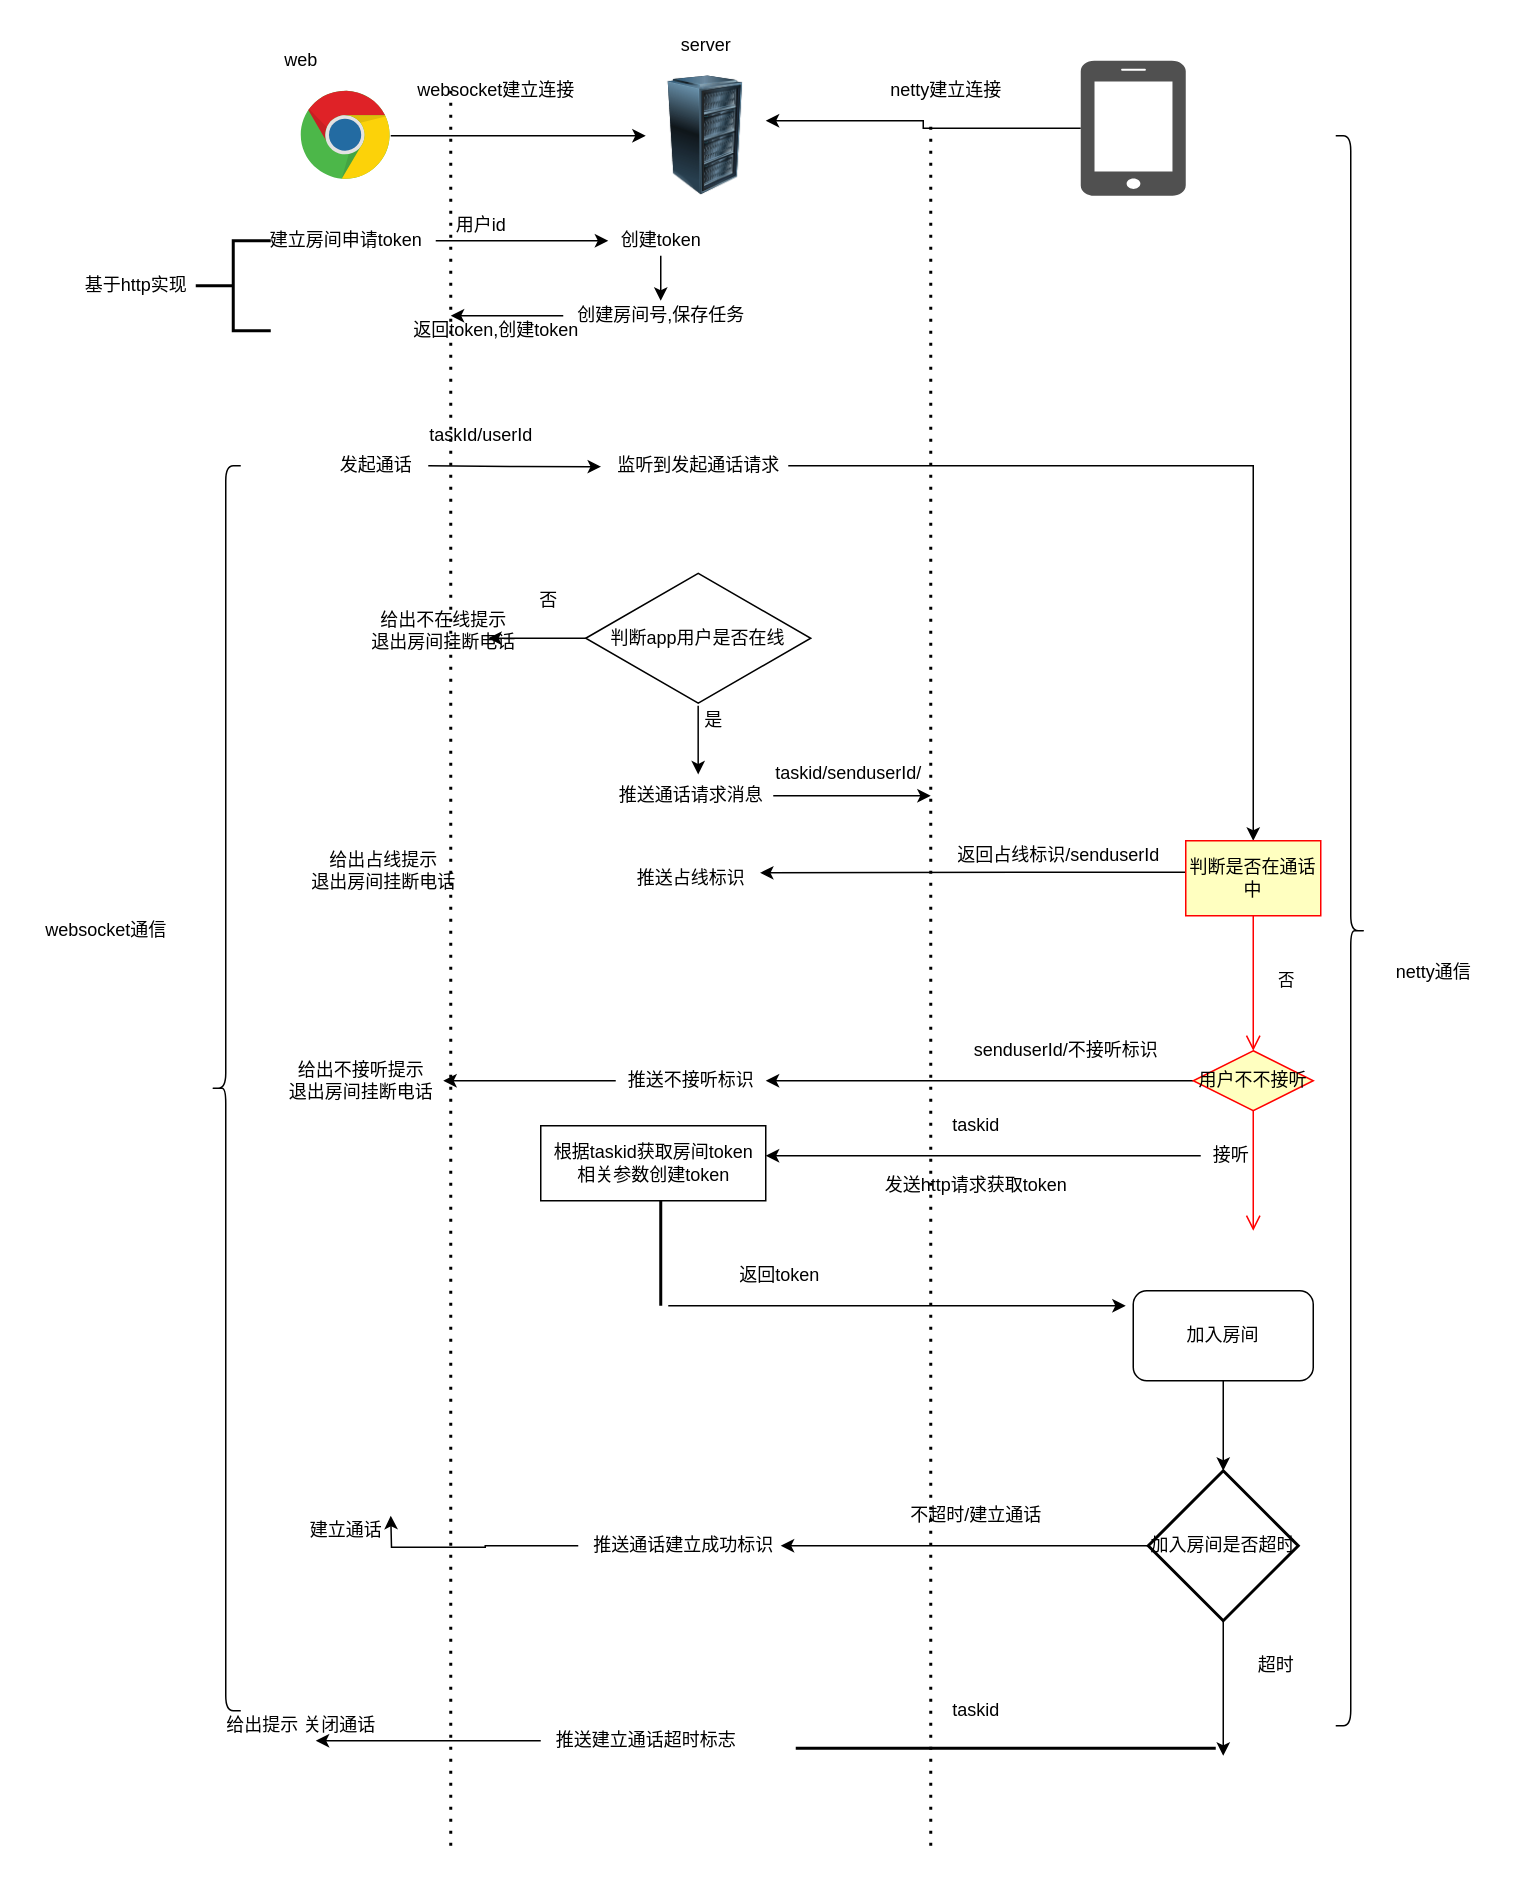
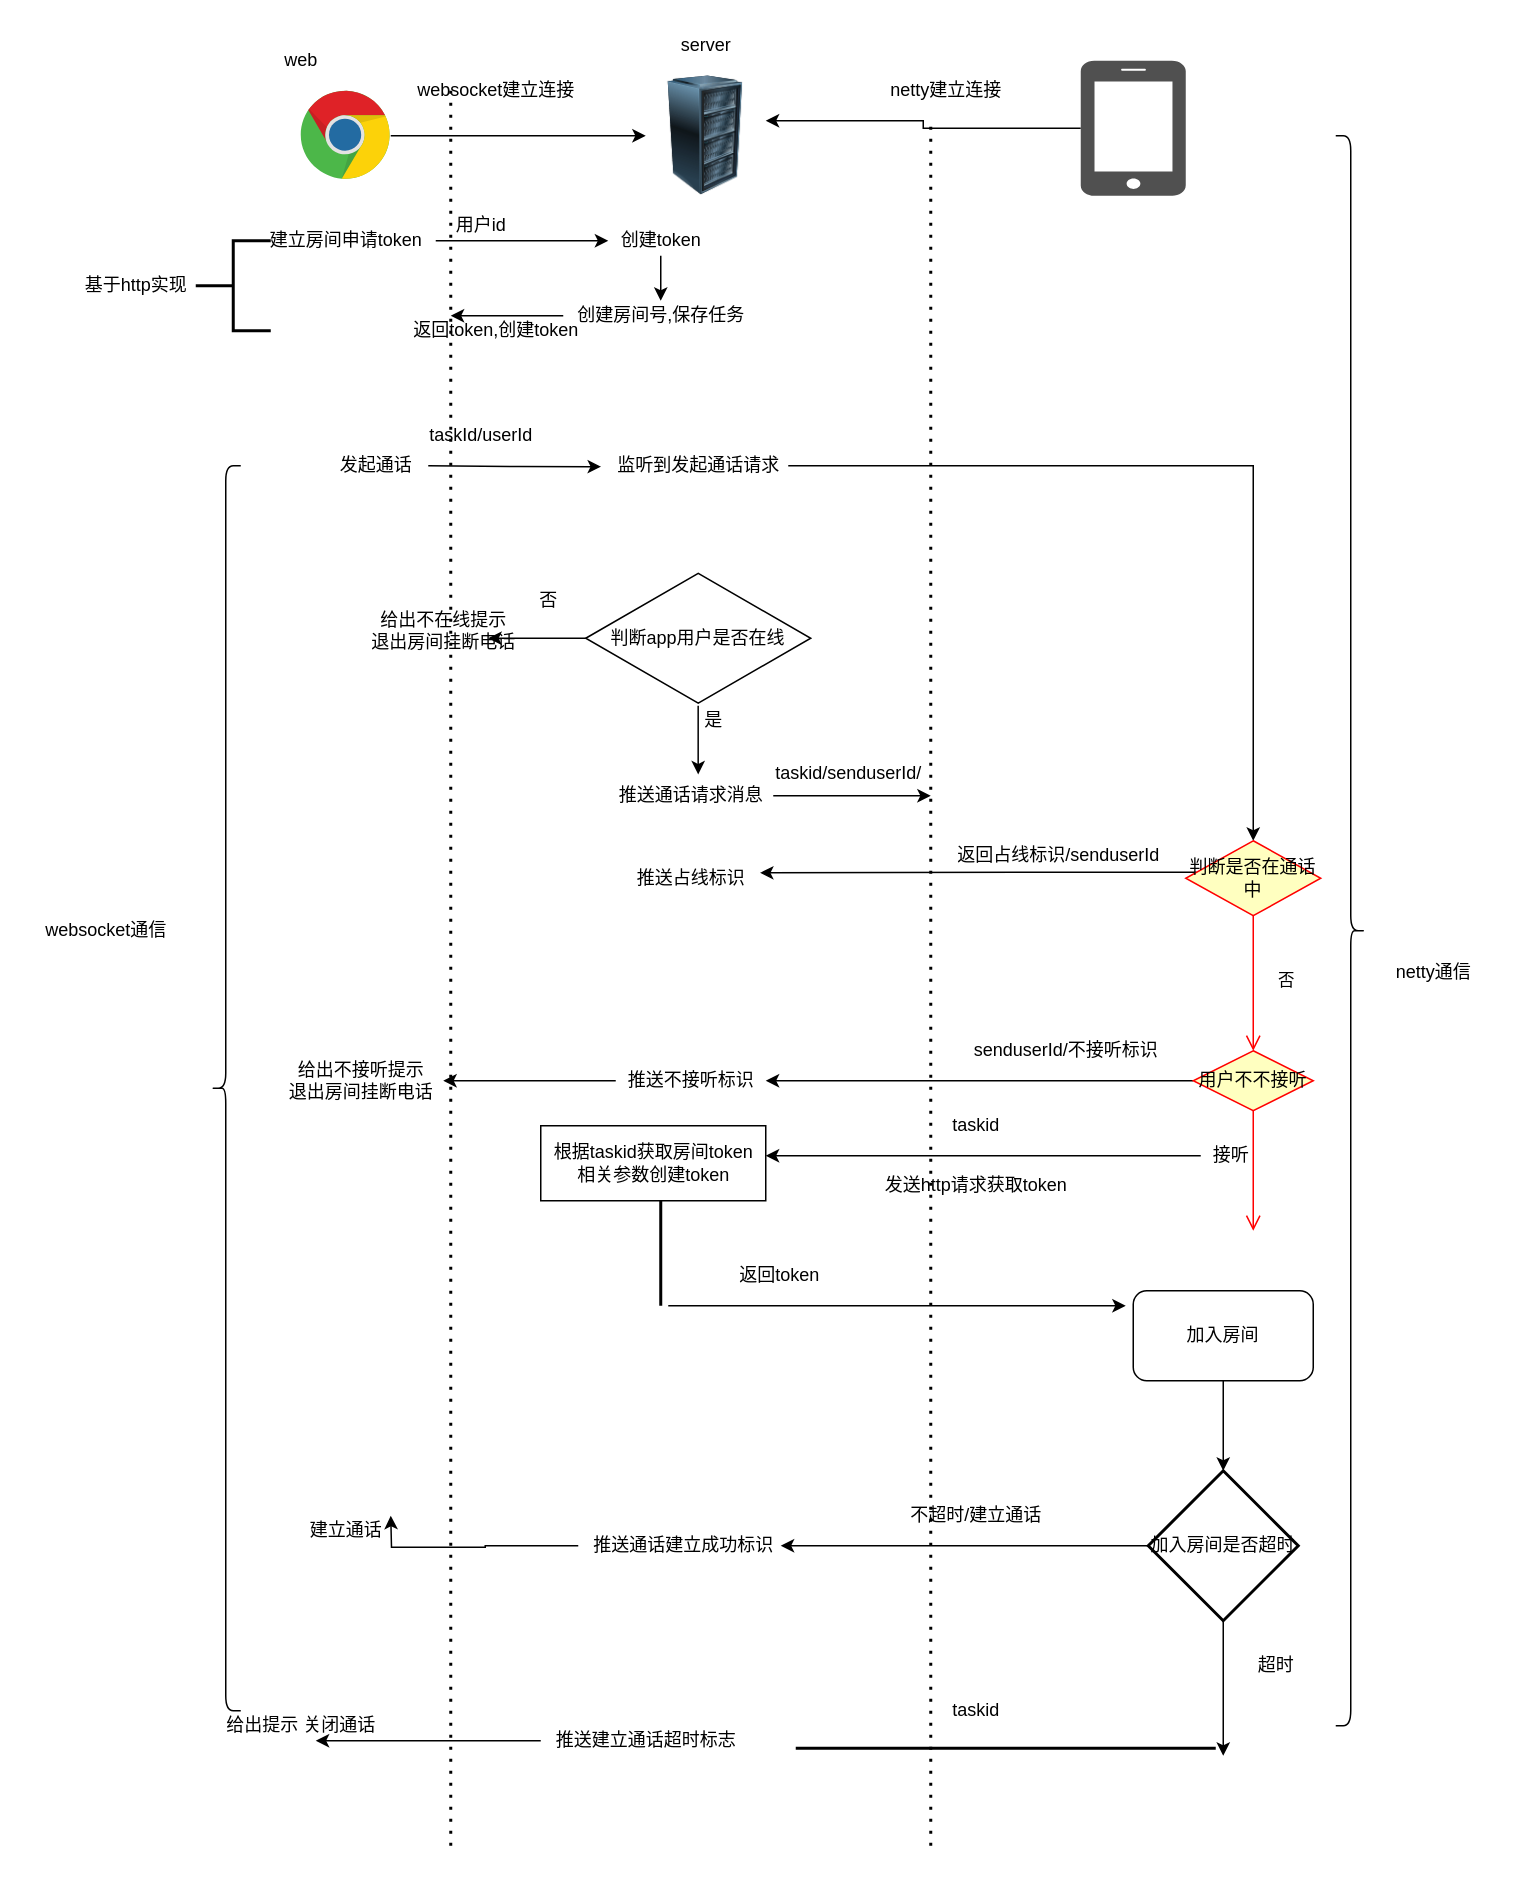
- <mxCell id="42" value="给出占线提示&lt;br&gt;退出房间挂断电话" style="text;html=1;align=center;verticalAlign=middle;resizable=0;points=[];autosize=1;strokeColor=none;fillColor=none;" vertex="1" parent="1"><mxGeometry x="200" y="565" width="110" height="30" as="geometry" /></mxCell>
- <mxCell id="37" value="判断是否在通话中" style="whiteSpace=wrap;html=1;fillColor=#ffffc0;strokeColor=#ff0000;rounded=0;" vertex="1" parent="1"><mxGeometry x="790" y="560" width="90" height="50" as="geometry" /></mxCell>
+ <mxCell id="37" value="判断是否在通话中" style="rhombus;whiteSpace=wrap;html=1;fillColor=#ffffc0;strokeColor=#ff0000;" vertex="1" parent="1"><mxGeometry x="790" y="560" width="90" height="50" as="geometry" /></mxCell>
